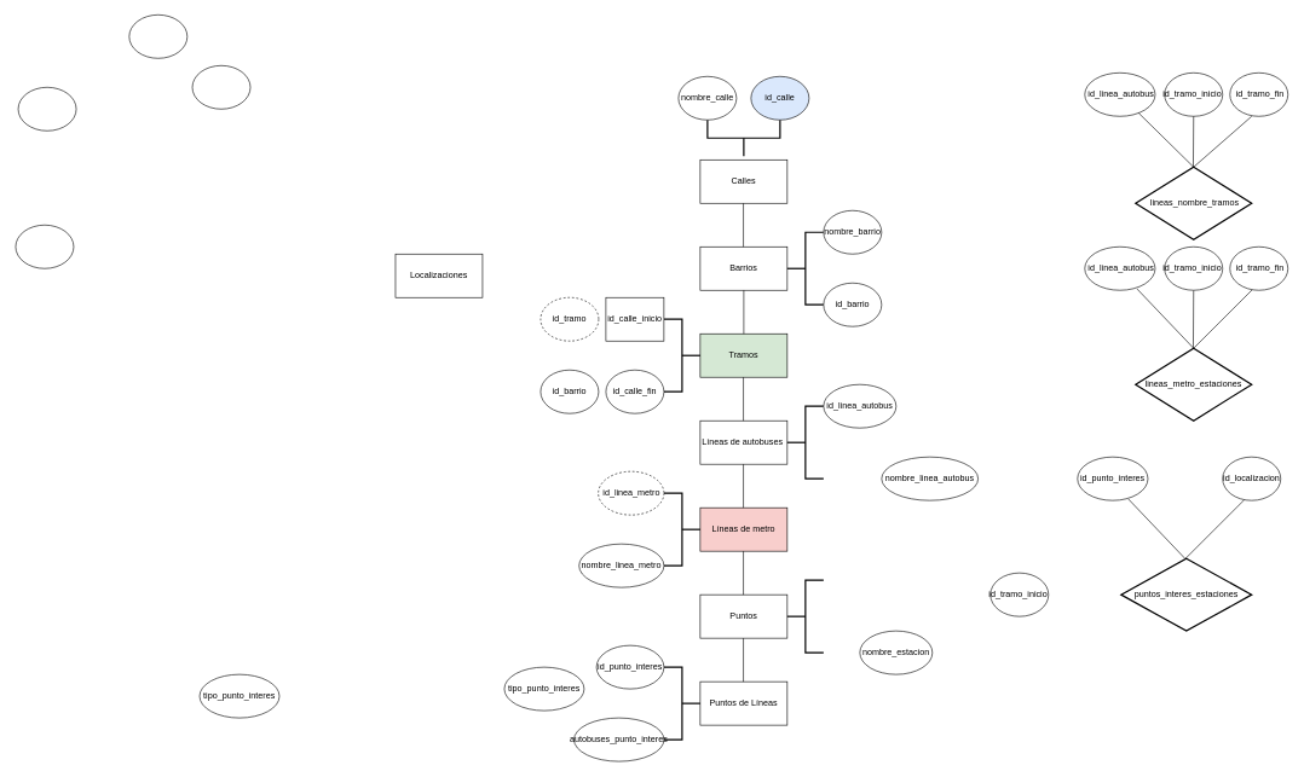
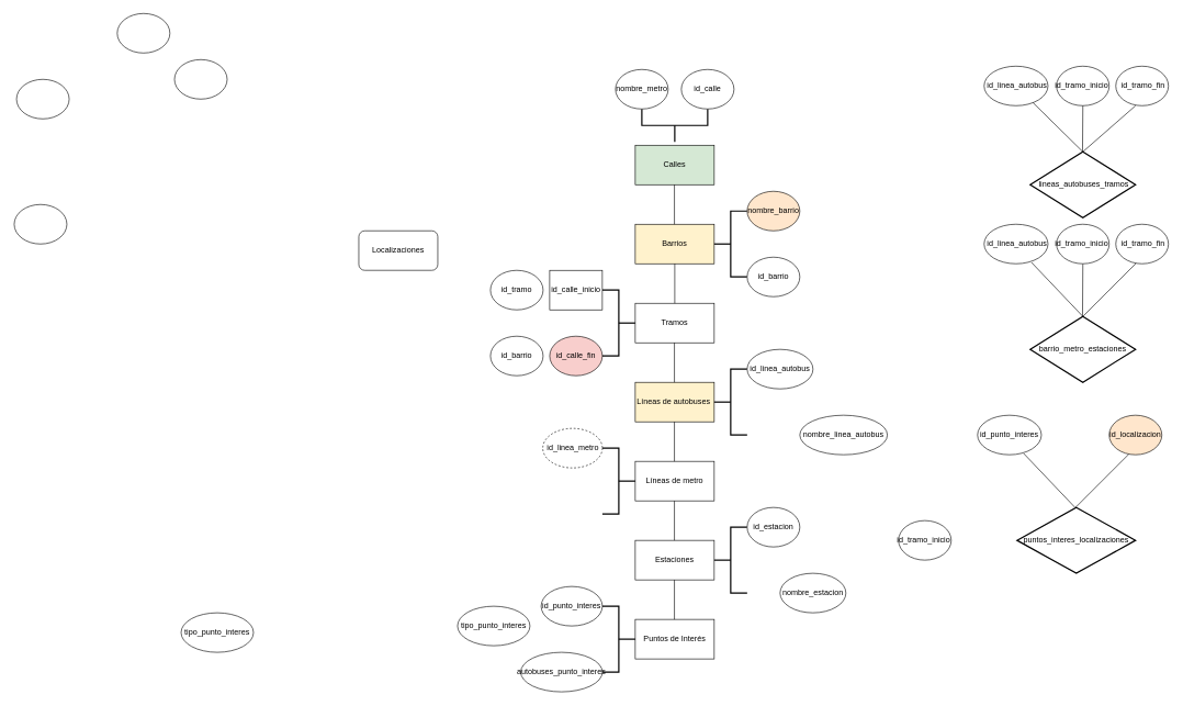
- <mxCell id="24" value="nombre_calle" style="ellipse;whiteSpace=wrap;html=1;" vertex="1" parent="1"><mxGeometry x="934" y="105" width="80" height="60" as="geometry" /></mxCell>
+ <mxCell id="24" value="nombre_metro" style="ellipse;whiteSpace=wrap;html=1;" vertex="1" parent="1"><mxGeometry x="934" y="105" width="80" height="60" as="geometry" /></mxCell>
- <mxCell id="25" value="id_calle" style="ellipse;whiteSpace=wrap;html=1;fillColor=#dae8fc;" vertex="1" parent="1"><mxGeometry x="1034" y="105" width="80" height="60" as="geometry" /></mxCell>
+ <mxCell id="25" value="id_calle" style="ellipse;whiteSpace=wrap;html=1;" vertex="1" parent="1"><mxGeometry x="1034" y="105" width="80" height="60" as="geometry" /></mxCell>
- <mxCell id="4" value="Calles" style="rounded=0;whiteSpace=wrap;html=1;" vertex="1" parent="1"><mxGeometry x="964" y="220" width="120" height="60" as="geometry" /></mxCell>
+ <mxCell id="4" value="Calles" style="rounded=0;whiteSpace=wrap;html=1;fillColor=#d5e8d4;" vertex="1" parent="1"><mxGeometry x="964" y="220" width="120" height="60" as="geometry" /></mxCell>
- <mxCell id="22" value="&amp;nbsp;lineas_nombre_tramos" style="strokeWidth=2;html=1;shape=mxgraph.flowchart.decision;whiteSpace=wrap;" vertex="1" parent="1"><mxGeometry x="1564" y="230" width="160" height="100" as="geometry" /></mxCell>
+ <mxCell id="22" value="&amp;nbsp;lineas_autobuses_tramos" style="strokeWidth=2;html=1;shape=mxgraph.flowchart.decision;whiteSpace=wrap;" vertex="1" parent="1"><mxGeometry x="1564" y="230" width="160" height="100" as="geometry" /></mxCell>
- <mxCell id="44" value="nombre_barrio" style="ellipse;whiteSpace=wrap;html=1;" vertex="1" parent="1"><mxGeometry x="1134" y="290" width="80" height="60" as="geometry" /></mxCell>
+ <mxCell id="44" value="nombre_barrio" style="ellipse;whiteSpace=wrap;html=1;fillColor=#ffe6cc;" vertex="1" parent="1"><mxGeometry x="1134" y="290" width="80" height="60" as="geometry" /></mxCell>
- <mxCell id="2" value="Barrios" style="rounded=0;whiteSpace=wrap;html=1;" vertex="1" parent="1"><mxGeometry x="964" y="340" width="120" height="60" as="geometry" /></mxCell>
+ <mxCell id="2" value="Barrios" style="rounded=0;whiteSpace=wrap;html=1;fillColor=#fff2cc;" vertex="1" parent="1"><mxGeometry x="964" y="340" width="120" height="60" as="geometry" /></mxCell>
- <mxCell id="46" value="Localizaciones" style="rounded=0;whiteSpace=wrap;html=1;" vertex="1" parent="1"><mxGeometry x="544" y="350" width="120" height="60" as="geometry" /></mxCell>
+ <mxCell id="46" value="Localizaciones" style="whiteSpace=wrap;html=1;rounded=1;" vertex="1" parent="1"><mxGeometry x="544" y="350" width="120" height="60" as="geometry" /></mxCell>
- <mxCell id="43" value="id_tramo" style="ellipse;whiteSpace=wrap;html=1;dashed=1;" vertex="1" parent="1"><mxGeometry x="744" y="410" width="80" height="60" as="geometry" /></mxCell>
+ <mxCell id="43" value="id_tramo" style="ellipse;whiteSpace=wrap;html=1;" vertex="1" parent="1"><mxGeometry x="744" y="410" width="80" height="60" as="geometry" /></mxCell>
- <mxCell id="3" value="Tramos" style="rounded=0;whiteSpace=wrap;html=1;fillColor=#d5e8d4;" vertex="1" parent="1"><mxGeometry x="964" y="460" width="120" height="60" as="geometry" /></mxCell>
+ <mxCell id="3" value="Tramos" style="rounded=0;whiteSpace=wrap;html=1;" vertex="1" parent="1"><mxGeometry x="964" y="460" width="120" height="60" as="geometry" /></mxCell>
- <mxCell id="23" value="lineas_metro_estaciones" style="strokeWidth=2;html=1;shape=mxgraph.flowchart.decision;whiteSpace=wrap;" vertex="1" parent="1"><mxGeometry x="1564" y="480" width="160" height="100" as="geometry" /></mxCell>
+ <mxCell id="23" value="barrio_metro_estaciones" style="strokeWidth=2;html=1;shape=mxgraph.flowchart.decision;whiteSpace=wrap;" vertex="1" parent="1"><mxGeometry x="1564" y="480" width="160" height="100" as="geometry" /></mxCell>
- <mxCell id="32" value="id_calle_fin" style="ellipse;whiteSpace=wrap;html=1;" vertex="1" parent="1"><mxGeometry x="834" y="510" width="80" height="60" as="geometry" /></mxCell>
+ <mxCell id="32" value="id_calle_fin" style="ellipse;whiteSpace=wrap;html=1;fillColor=#f8cecc;" vertex="1" parent="1"><mxGeometry x="834" y="510" width="80" height="60" as="geometry" /></mxCell>
- <mxCell id="8" value="Líneas de autobuses&amp;nbsp;" style="rounded=0;whiteSpace=wrap;html=1;" vertex="1" parent="1"><mxGeometry x="964" y="580" width="120" height="60" as="geometry" /></mxCell>
+ <mxCell id="8" value="Líneas de autobuses&amp;nbsp;" style="rounded=0;whiteSpace=wrap;html=1;fillColor=#fff2cc;" vertex="1" parent="1"><mxGeometry x="964" y="580" width="120" height="60" as="geometry" /></mxCell>
- <mxCell id="64" value="id_localizacion" style="ellipse;whiteSpace=wrap;html=1;" vertex="1" parent="1"><mxGeometry x="1684" y="630" width="80" height="60" as="geometry" /></mxCell>
+ <mxCell id="64" value="id_localizacion" style="ellipse;whiteSpace=wrap;html=1;fillColor=#ffe6cc;" vertex="1" parent="1"><mxGeometry x="1684" y="630" width="80" height="60" as="geometry" /></mxCell>
- <mxCell id="6" value="Líneas de metro" style="rounded=0;whiteSpace=wrap;html=1;fillColor=#f8cecc;" vertex="1" parent="1"><mxGeometry x="964" y="700" width="120" height="60" as="geometry" /></mxCell>
+ <mxCell id="6" value="Líneas de metro" style="rounded=0;whiteSpace=wrap;html=1;" vertex="1" parent="1"><mxGeometry x="964" y="700" width="120" height="60" as="geometry" /></mxCell>
- <mxCell id="34" value="nombre_linea_metro" style="ellipse;whiteSpace=wrap;html=1;" vertex="1" parent="1"><mxGeometry x="797" y="750" width="117" height="60" as="geometry" /></mxCell>
+ <mxCell id="40" value="id_estacion" style="ellipse;whiteSpace=wrap;html=1;" vertex="1" parent="1"><mxGeometry x="1134" y="770" width="80" height="60" as="geometry" /></mxCell>
- <mxCell id="60" value="puntos_interes_estaciones" style="strokeWidth=2;html=1;shape=mxgraph.flowchart.decision;whiteSpace=wrap;" vertex="1" parent="1"><mxGeometry x="1544" y="770" width="180" height="100" as="geometry" /></mxCell>
+ <mxCell id="60" value="puntos_interes_localizaciones" style="strokeWidth=2;html=1;shape=mxgraph.flowchart.decision;whiteSpace=wrap;" vertex="1" parent="1"><mxGeometry x="1544" y="770" width="180" height="100" as="geometry" /></mxCell>
- <mxCell id="5" value="Puntos" style="rounded=0;whiteSpace=wrap;html=1;" vertex="1" parent="1"><mxGeometry x="964" y="820" width="120" height="60" as="geometry" /></mxCell>
+ <mxCell id="5" value="Estaciones" style="rounded=0;whiteSpace=wrap;html=1;" vertex="1" parent="1"><mxGeometry x="964" y="820" width="120" height="60" as="geometry" /></mxCell>
- <mxCell id="7" value="Puntos de Líneas" style="rounded=0;whiteSpace=wrap;html=1;" vertex="1" parent="1"><mxGeometry x="964" y="940" width="120" height="60" as="geometry" /></mxCell>
+ <mxCell id="7" value="Puntos de Interés" style="rounded=0;whiteSpace=wrap;html=1;" vertex="1" parent="1"><mxGeometry x="964" y="940" width="120" height="60" as="geometry" /></mxCell>
